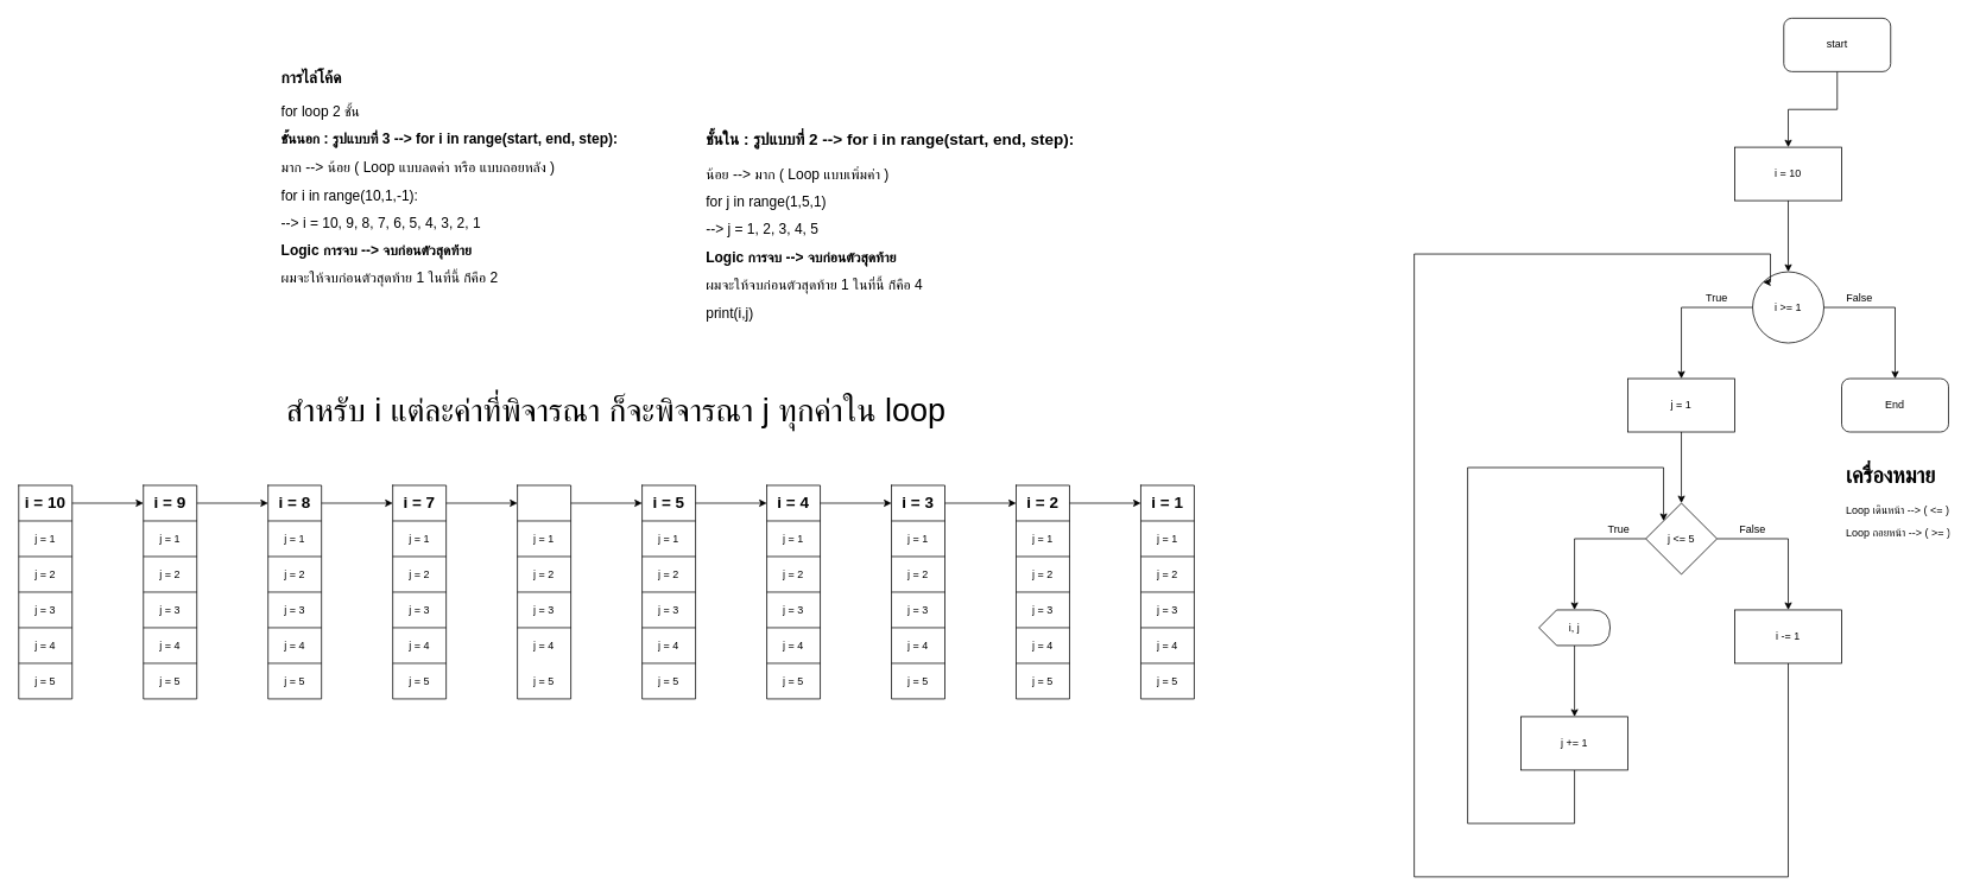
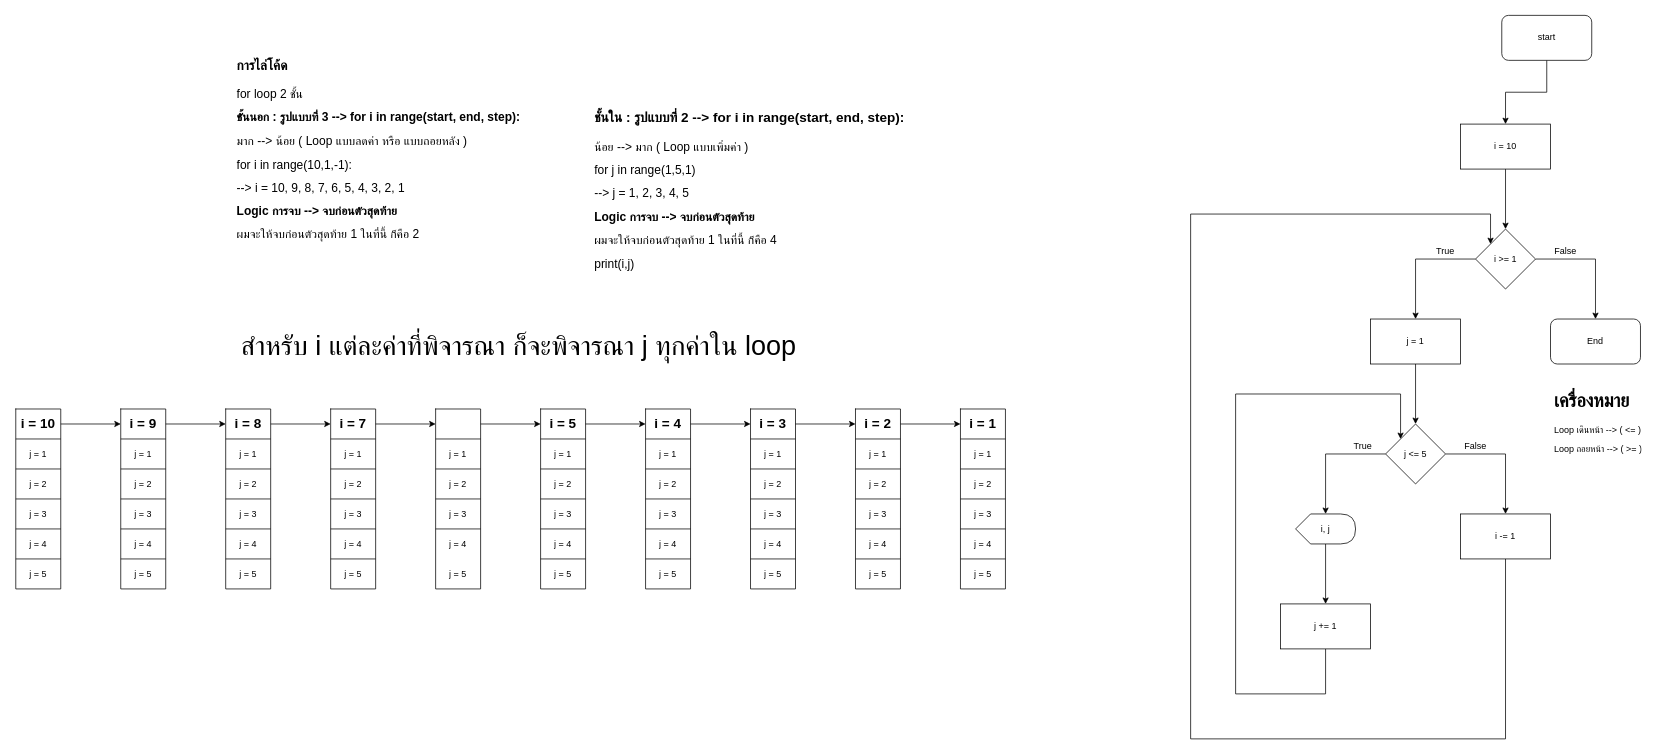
- <mxCell id="150" value="i &amp;gt;= 1" style="ellipse;whiteSpace=wrap;html=1;" vertex="1" parent="1"><mxGeometry x="1967" y="305" width="80" height="80" as="geometry" /></mxCell>
+ <mxCell id="150" value="i &amp;gt;= 1" style="rhombus;whiteSpace=wrap;html=1;" vertex="1" parent="1"><mxGeometry x="1967" y="305" width="80" height="80" as="geometry" /></mxCell>
